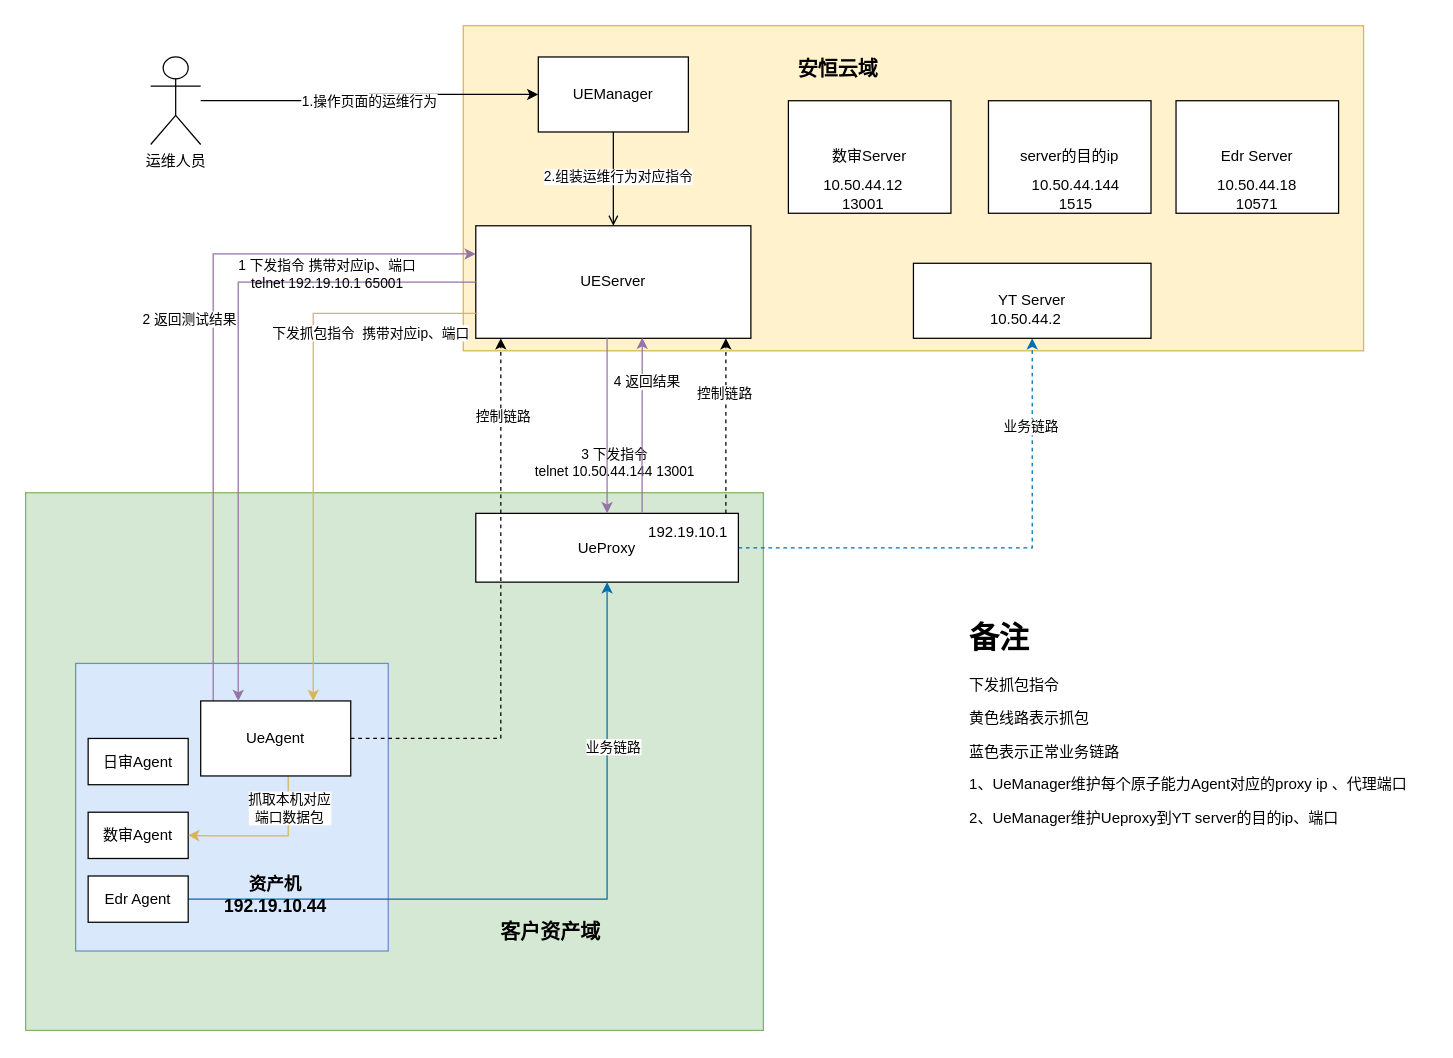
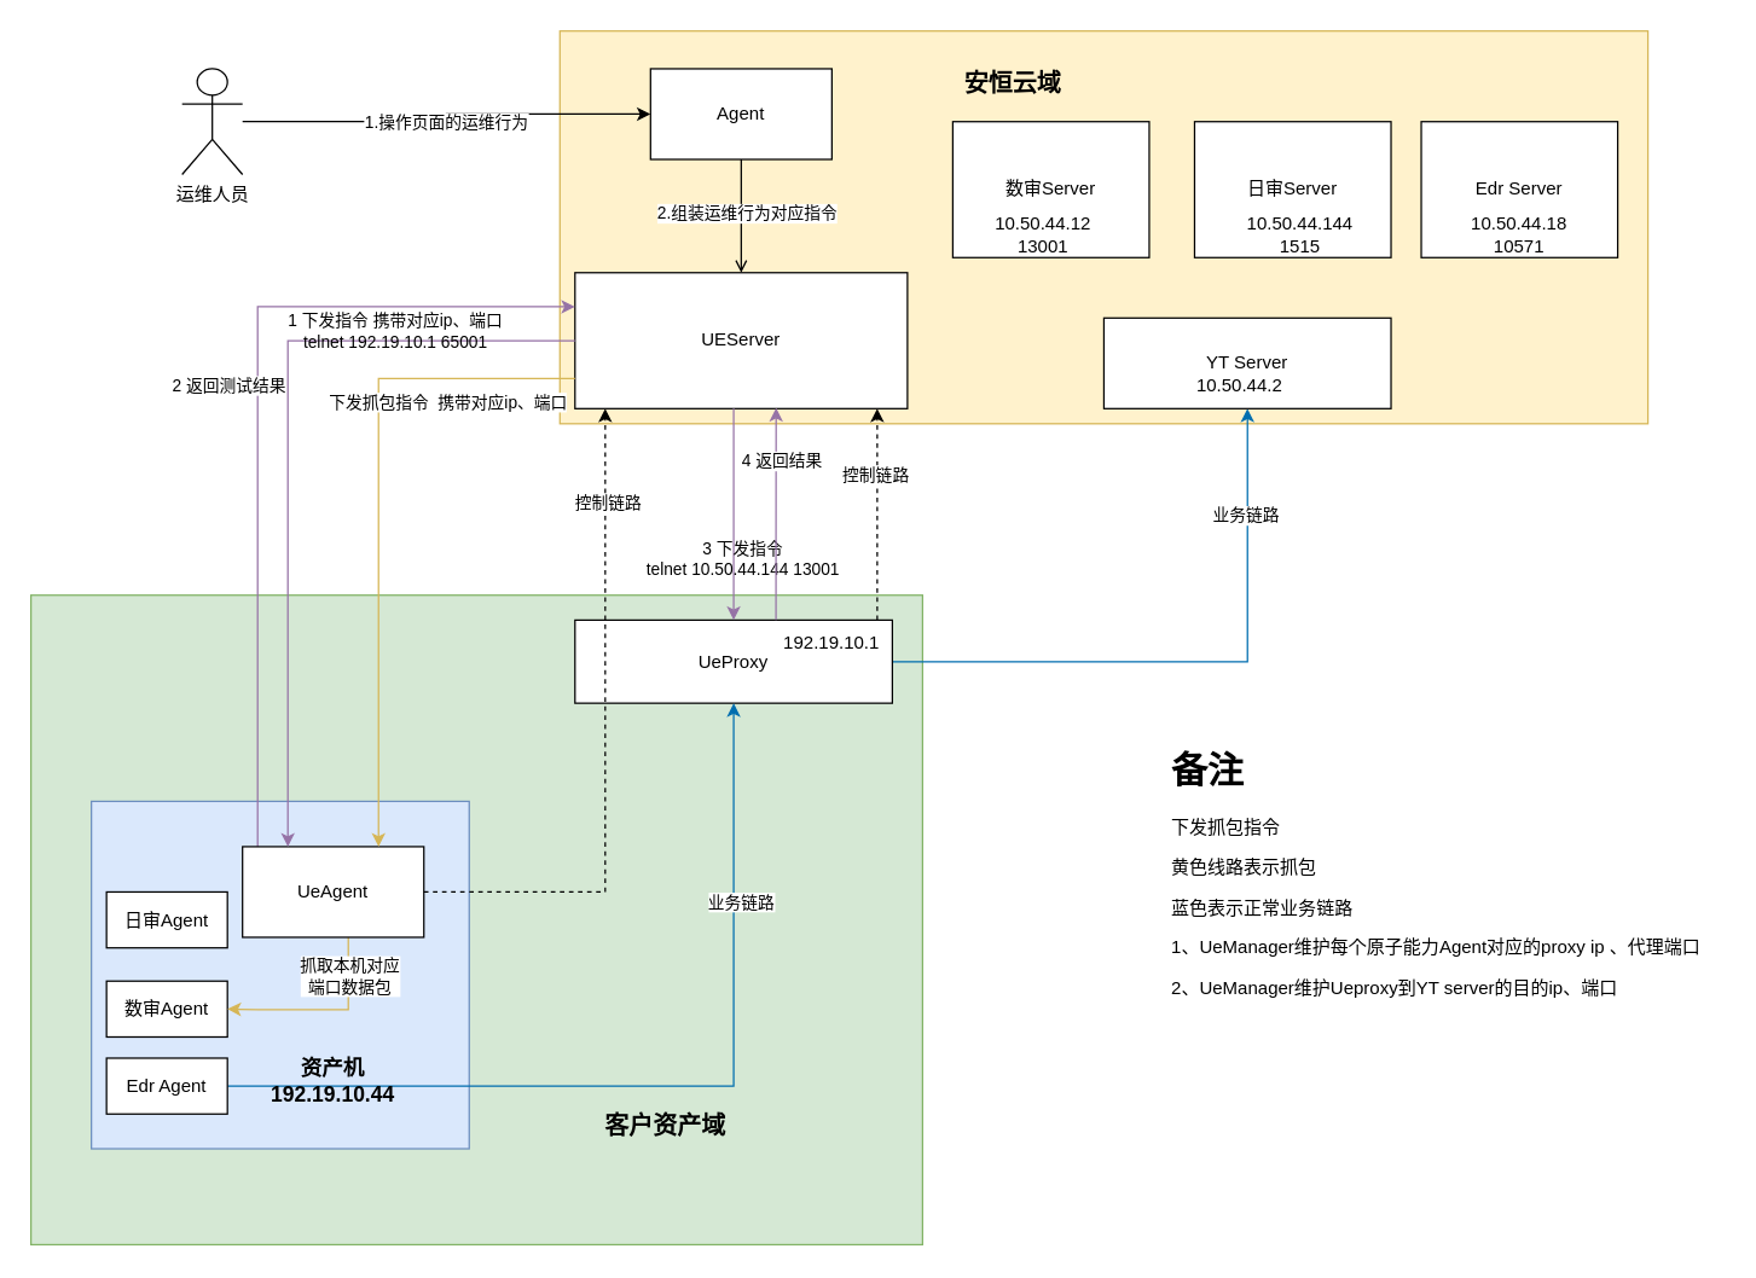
- <mxCell id="12" value="UEManager" style="rounded=0;whiteSpace=wrap;html=1;" parent="1" vertex="1"><mxGeometry x="430" y="45" width="120" height="60" as="geometry" /></mxCell>
+ <mxCell id="12" value="Agent" style="rounded=0;whiteSpace=wrap;html=1;" parent="1" vertex="1"><mxGeometry x="430" y="45" width="120" height="60" as="geometry" /></mxCell>
- <mxCell id="6" value="server的目的ip" style="rounded=0;whiteSpace=wrap;html=1;" parent="1" vertex="1"><mxGeometry x="790" y="80" width="130" height="90" as="geometry" /></mxCell>
+ <mxCell id="6" value="日审Server" style="rounded=0;whiteSpace=wrap;html=1;" parent="1" vertex="1"><mxGeometry x="790" y="80" width="130" height="90" as="geometry" /></mxCell>
- <mxCell id="16" style="edgeStyle=orthogonalEdgeStyle;rounded=0;orthogonalLoop=1;jettySize=auto;html=1;fillColor=#1ba1e2;strokeColor=#006EAF;dashed=1;" parent="1" source="18" target="50" edge="1"><mxGeometry relative="1" as="geometry" /></mxCell>
+ <mxCell id="16" style="edgeStyle=orthogonalEdgeStyle;rounded=0;orthogonalLoop=1;jettySize=auto;html=1;fillColor=#1ba1e2;strokeColor=#006EAF;" parent="1" source="18" target="50" edge="1"><mxGeometry relative="1" as="geometry" /></mxCell>
